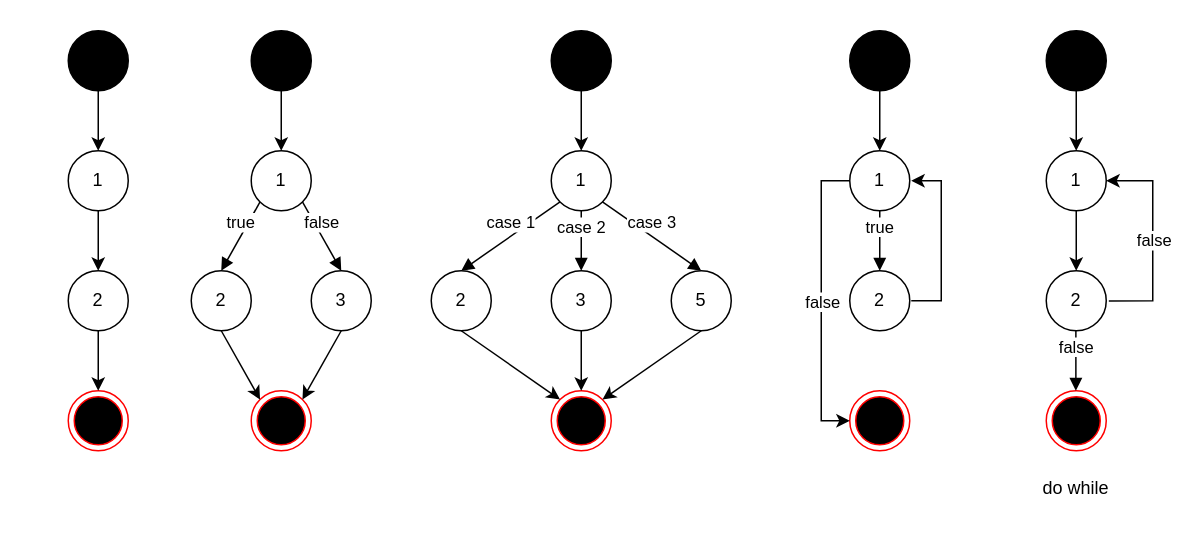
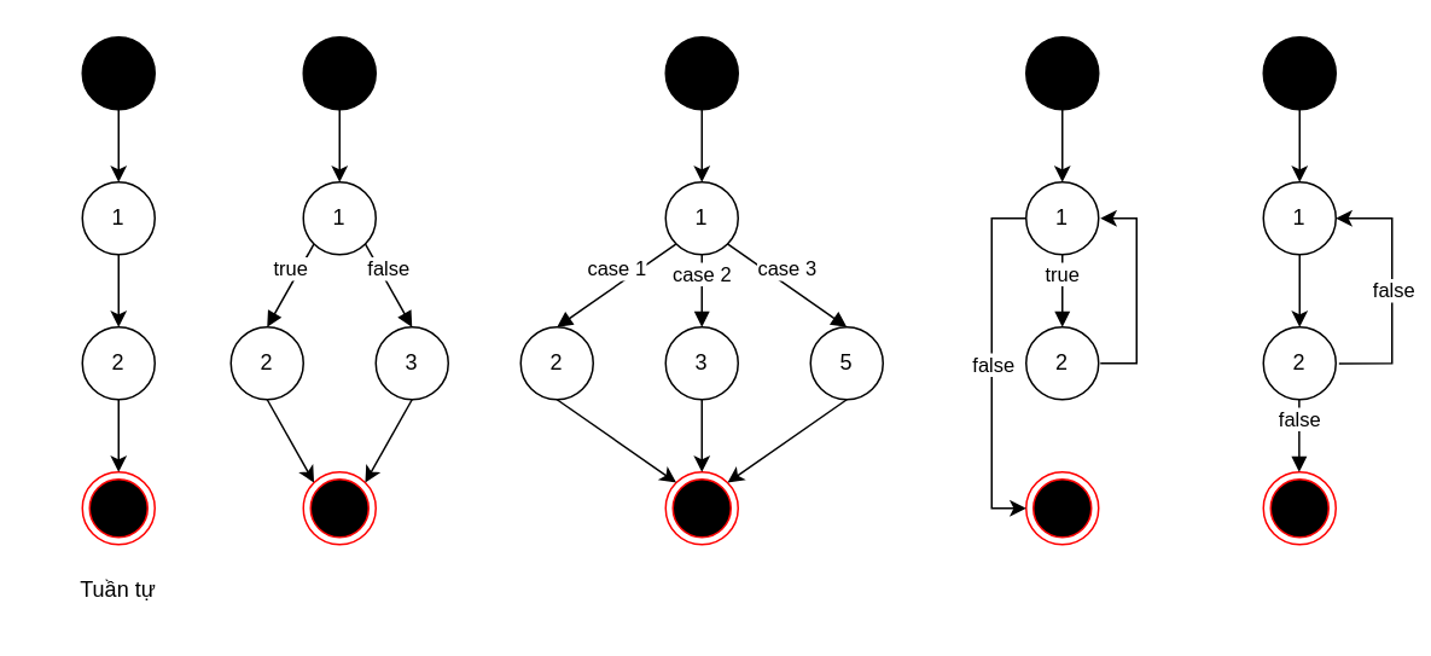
+ <mxCell id="32" value="Tuần tự" style="text;strokeColor=none;align=center;fillColor=none;html=1;verticalAlign=middle;whiteSpace=wrap;rounded=0;" vertex="1" parent="1"><mxGeometry x="20" y="310" width="90" height="30" as="geometry" /></mxCell>
- <mxCell id="33" value="do while" style="text;strokeColor=none;align=center;fillColor=none;html=1;verticalAlign=middle;whiteSpace=wrap;rounded=0;" vertex="1" parent="1"><mxGeometry x="667" y="310" width="100" height="30" as="geometry" /></mxCell>
